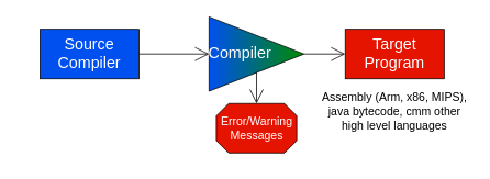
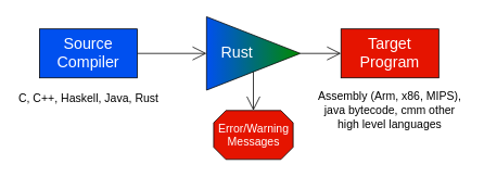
- <mxCell id="7" value="Compiler" style="text;html=1;strokeColor=none;align=center;verticalAlign=middle;whiteSpace=wrap;rounded=0;fontSize=19;fontColor=#FFFFFF;" parent="1" vertex="1"><mxGeometry x="253" y="55" width="75" height="20" as="geometry" /></mxCell>
+ <mxCell id="7" value="Rust" style="text;html=1;strokeColor=none;align=center;verticalAlign=middle;whiteSpace=wrap;rounded=0;fontSize=19;fontColor=#FFFFFF;" parent="1" vertex="1"><mxGeometry x="253" y="55" width="75" height="20" as="geometry" /></mxCell>
+ <mxCell id="10" value="C, C++, Haskell, Java, Rust" style="text;html=1;strokeColor=none;fillColor=none;align=center;verticalAlign=middle;whiteSpace=wrap;rounded=0;fontSize=14;" parent="1" vertex="1"><mxGeometry x="20.5" y="110" width="175" height="20" as="geometry" /></mxCell>
- <mxCell id="9" value="Error/Warning&lt;br style=&quot;font-size: 14px;&quot;&gt;Messages" style="whiteSpace=wrap;html=1;shape=mxgraph.basic.octagon2;align=center;verticalAlign=middle;dx=7.5;fontSize=14;fillColor=#e51400;fontColor=#ffffff;strokeColor=#000000;" parent="1" vertex="1"><mxGeometry x="261.75" y="125" width="97.5" height="60" as="geometry" /></mxCell>
+ <mxCell id="9" value="Error/Warning&lt;br style=&quot;font-size: 14px;&quot;&gt;Messages" style="whiteSpace=wrap;html=1;shape=mxgraph.basic.octagon2;align=center;verticalAlign=middle;dx=7.5;fontSize=14;fillColor=#e51400;fontColor=#ffffff;strokeColor=#000000;" parent="1" vertex="1"><mxGeometry x="261.75" y="135" width="97.5" height="60" as="geometry" /></mxCell>
